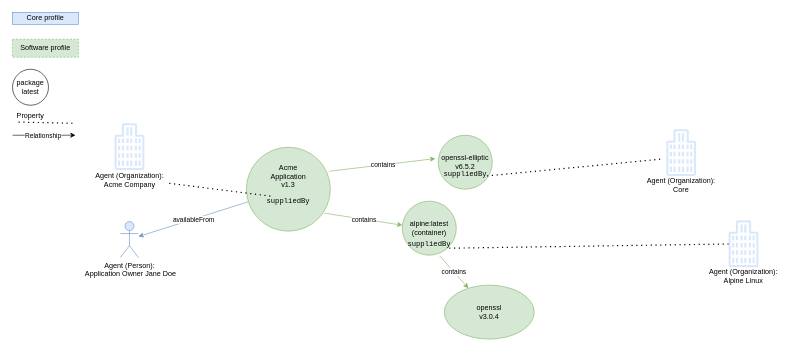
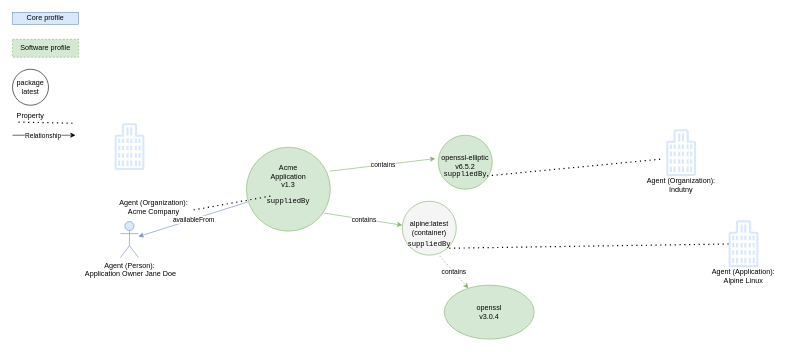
- <mxCell id="14" value="Agent (Organization): Acme Company" style="text;html=1;strokeColor=none;fillColor=none;align=center;verticalAlign=middle;whiteSpace=wrap;rounded=0;" parent="1" vertex="1"><mxGeometry x="142.5" y="285" width="145" height="30" as="geometry" /></mxCell>
+ <mxCell id="14" value="Agent (Organization): Acme Company" style="text;html=1;strokeColor=none;fillColor=none;align=center;verticalAlign=middle;whiteSpace=wrap;rounded=0;" parent="1" vertex="1"><mxGeometry x="182.5" y="330" width="145" height="30" as="geometry" /></mxCell>
- <mxCell id="22" value="&lt;div&gt;Agent (Organization):&lt;/div&gt;&lt;div&gt;Core&lt;/div&gt;" style="text;html=1;strokeColor=none;fillColor=none;align=center;verticalAlign=middle;whiteSpace=wrap;rounded=0;" parent="1" vertex="1"><mxGeometry x="1046.25" y="293" width="177.5" height="30" as="geometry" /></mxCell>
+ <mxCell id="22" value="&lt;div&gt;Agent (Organization):&lt;/div&gt;&lt;div&gt;Indutny&lt;/div&gt;" style="text;html=1;strokeColor=none;fillColor=none;align=center;verticalAlign=middle;whiteSpace=wrap;rounded=0;" parent="1" vertex="1"><mxGeometry x="1046.25" y="293" width="177.5" height="30" as="geometry" /></mxCell>
- <mxCell id="8" value="alpine:latest (container)" style="ellipse;whiteSpace=wrap;html=1;aspect=fixed;fillColor=#d5e8d4;strokeColor=#82b366;" parent="1" vertex="1"><mxGeometry x="670" y="335" width="90" height="90" as="geometry" /></mxCell>
+ <mxCell id="8" value="alpine:latest (container)" style="ellipse;whiteSpace=wrap;html=1;aspect=fixed;fillColor=#f5f5f5;strokeColor=#82b366;" parent="1" vertex="1"><mxGeometry x="670" y="335" width="90" height="90" as="geometry" /></mxCell>
- <mxCell id="10" value="" style="endArrow=classic;html=1;rounded=0;exitX=0.689;exitY=1.011;exitDx=0;exitDy=0;exitPerimeter=0;fillColor=#d5e8d4;strokeColor=#82b366;" parent="1" source="8" target="9" edge="1"><mxGeometry relative="1" as="geometry"><mxPoint x="550" y="365" as="sourcePoint" /><mxPoint x="680" y="385" as="targetPoint" /></mxGeometry></mxCell>
+ <mxCell id="10" value="" style="endArrow=classic;html=1;rounded=0;exitX=0.689;exitY=1.011;exitDx=0;exitDy=0;exitPerimeter=0;fillColor=#d5e8d4;strokeColor=#82b366;dashed=1;" parent="1" source="8" target="9" edge="1"><mxGeometry relative="1" as="geometry"><mxPoint x="550" y="365" as="sourcePoint" /><mxPoint x="680" y="385" as="targetPoint" /></mxGeometry></mxCell>
- <mxCell id="23" value="&lt;div&gt;Agent (Organization):&lt;/div&gt;&lt;div&gt;Alpine Linux&lt;br&gt;&lt;/div&gt;" style="text;html=1;strokeColor=none;fillColor=none;align=center;verticalAlign=middle;whiteSpace=wrap;rounded=0;" parent="1" vertex="1"><mxGeometry x="1150.25" y="445" width="177.5" height="30" as="geometry" /></mxCell>
+ <mxCell id="23" value="&lt;div&gt;Agent (Application):&lt;/div&gt;&lt;div&gt;Alpine Linux&lt;br&gt;&lt;/div&gt;" style="text;html=1;strokeColor=none;fillColor=none;align=center;verticalAlign=middle;whiteSpace=wrap;rounded=0;" parent="1" vertex="1"><mxGeometry x="1150.25" y="445" width="177.5" height="30" as="geometry" /></mxCell>
